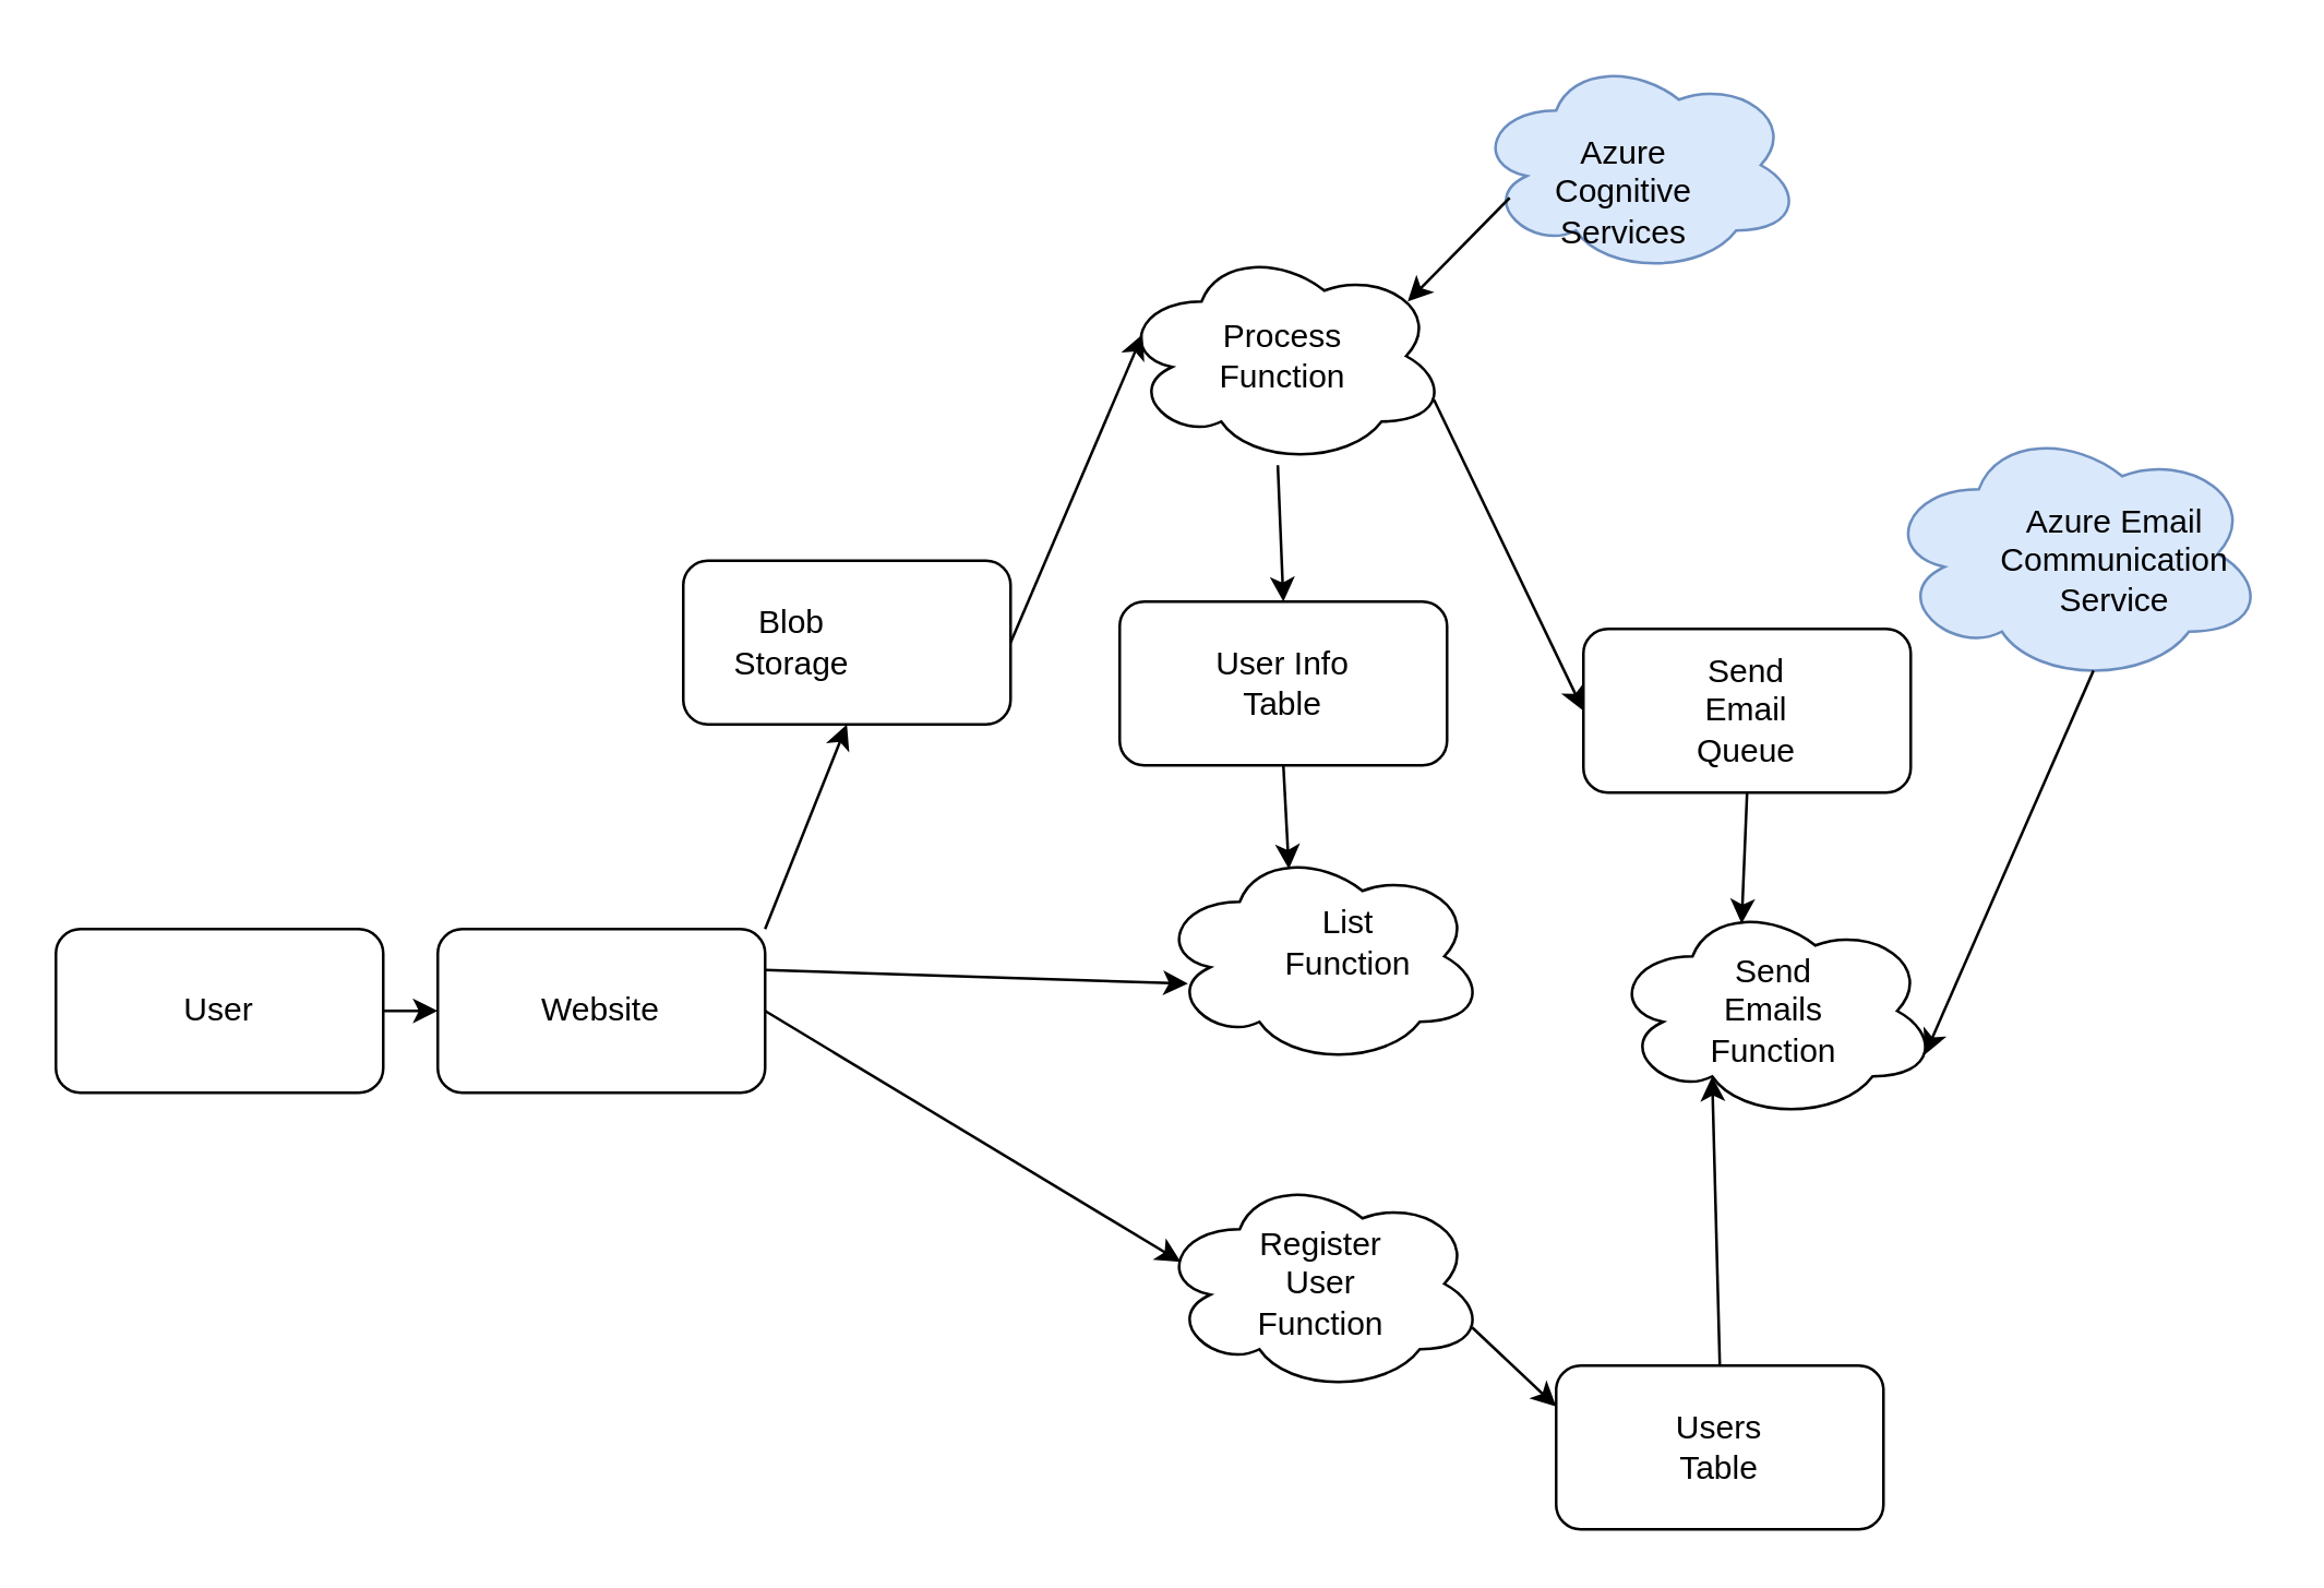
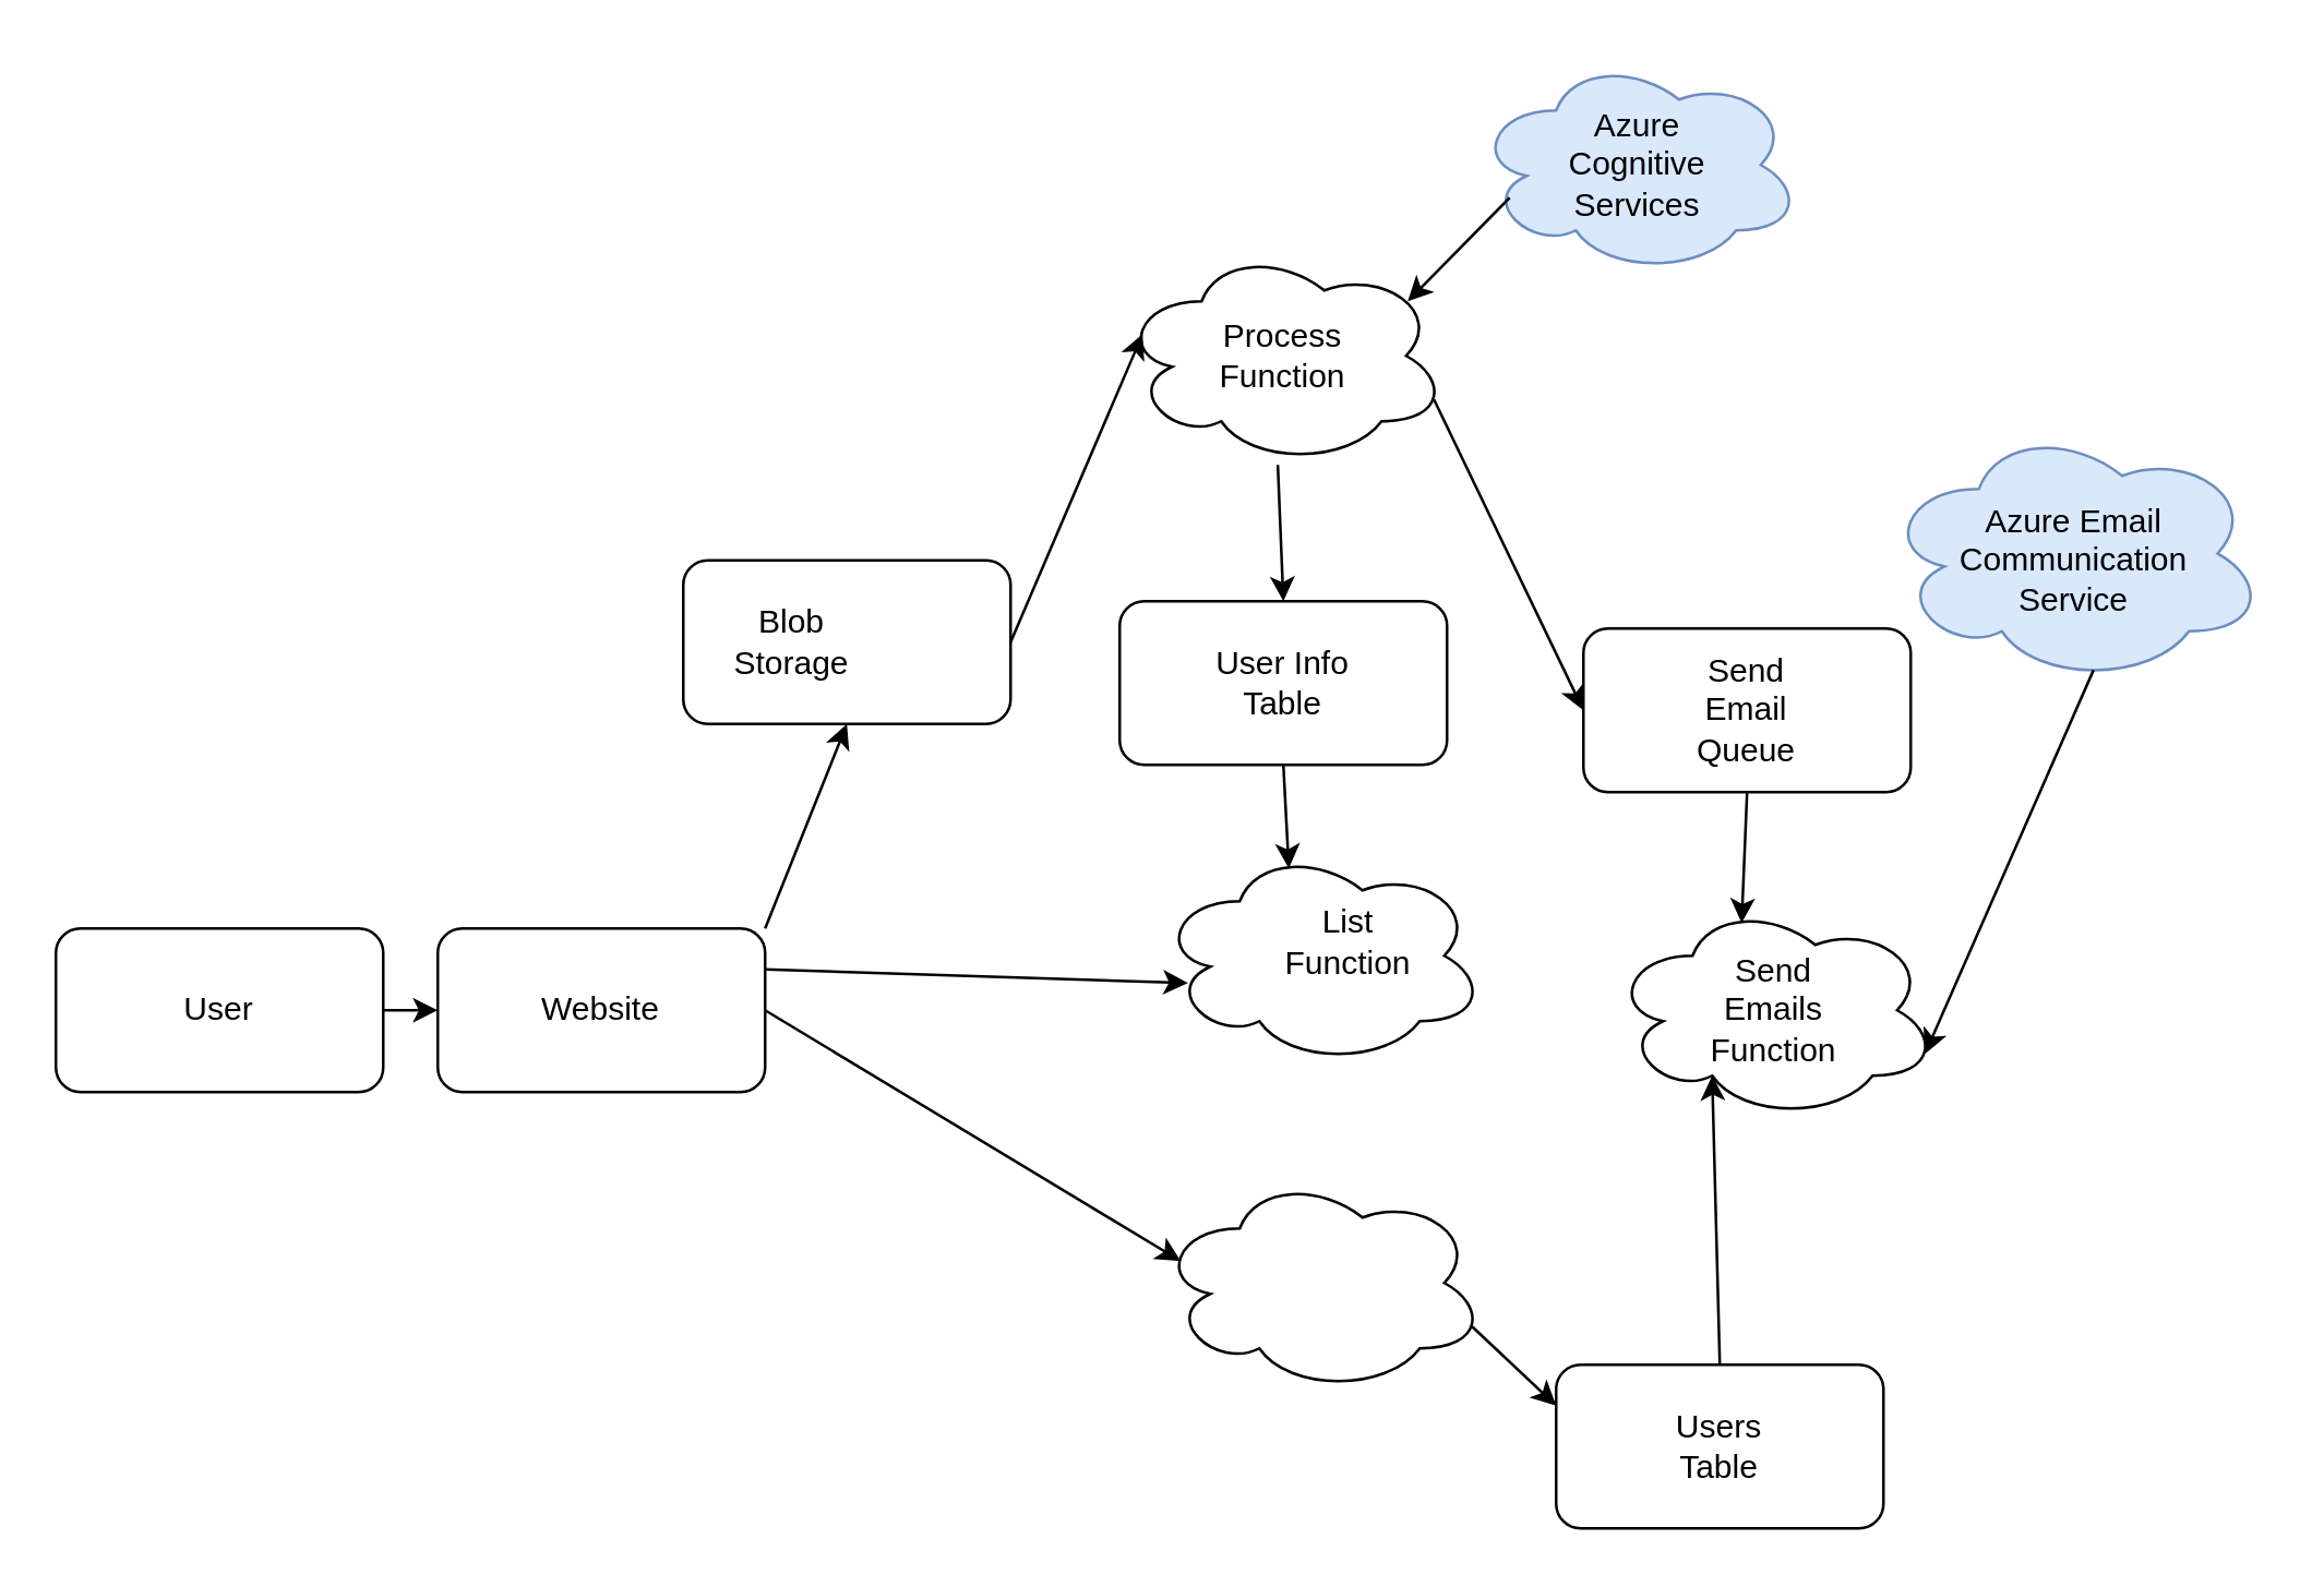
- <mxCell id="34" value="Azure Cognitive Services" style="text;html=1;strokeColor=none;fillColor=none;align=center;verticalAlign=middle;whiteSpace=wrap;rounded=0;" vertex="1" parent="1"><mxGeometry x="565" y="55" width="60" height="30" as="geometry" /></mxCell>
+ <mxCell id="34" value="Azure Cognitive Services" style="text;html=1;strokeColor=none;fillColor=none;align=center;verticalAlign=middle;whiteSpace=wrap;rounded=0;" vertex="1" parent="1"><mxGeometry x="570" y="45" width="60" height="30" as="geometry" /></mxCell>
- <mxCell id="36" value="Azure Email Communication Service" style="text;html=1;strokeColor=none;fillColor=none;align=center;verticalAlign=middle;whiteSpace=wrap;rounded=0;" vertex="1" parent="1"><mxGeometry x="745" y="190" width="60" height="30" as="geometry" /></mxCell>
+ <mxCell id="36" value="Azure Email Communication Service" style="text;html=1;strokeColor=none;fillColor=none;align=center;verticalAlign=middle;whiteSpace=wrap;rounded=0;" vertex="1" parent="1"><mxGeometry x="730" y="190" width="60" height="30" as="geometry" /></mxCell>
- <mxCell id="11" value="Register &lt;br&gt;User&lt;br&gt;Function" style="text;html=1;strokeColor=none;fillColor=none;align=center;verticalAlign=middle;whiteSpace=wrap;rounded=0;" vertex="1" parent="1"><mxGeometry x="454" y="455" width="60" height="30" as="geometry" /></mxCell>
